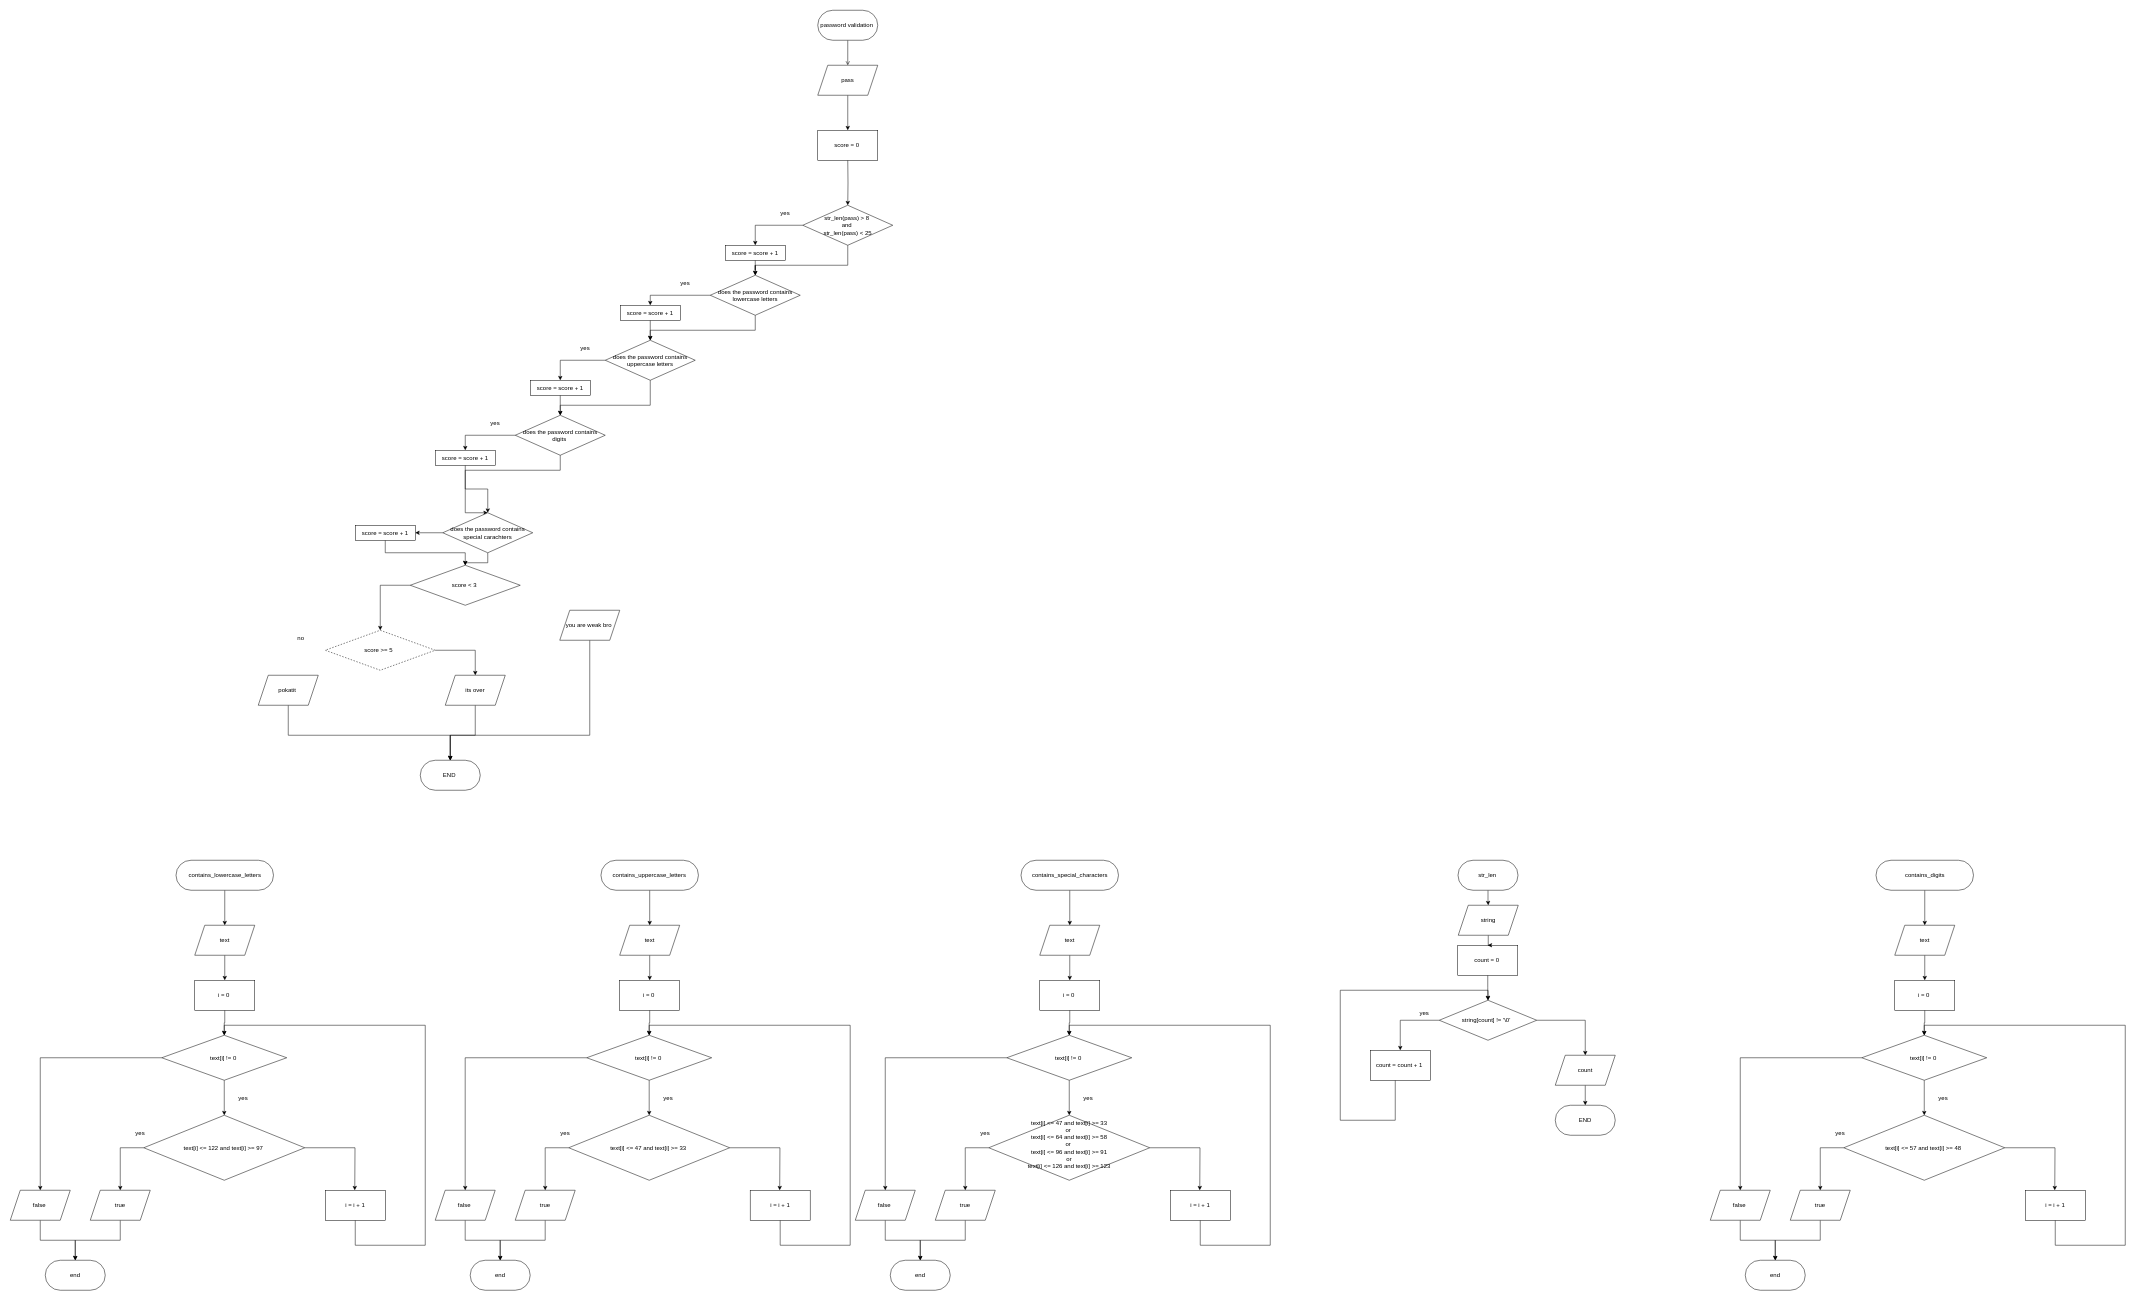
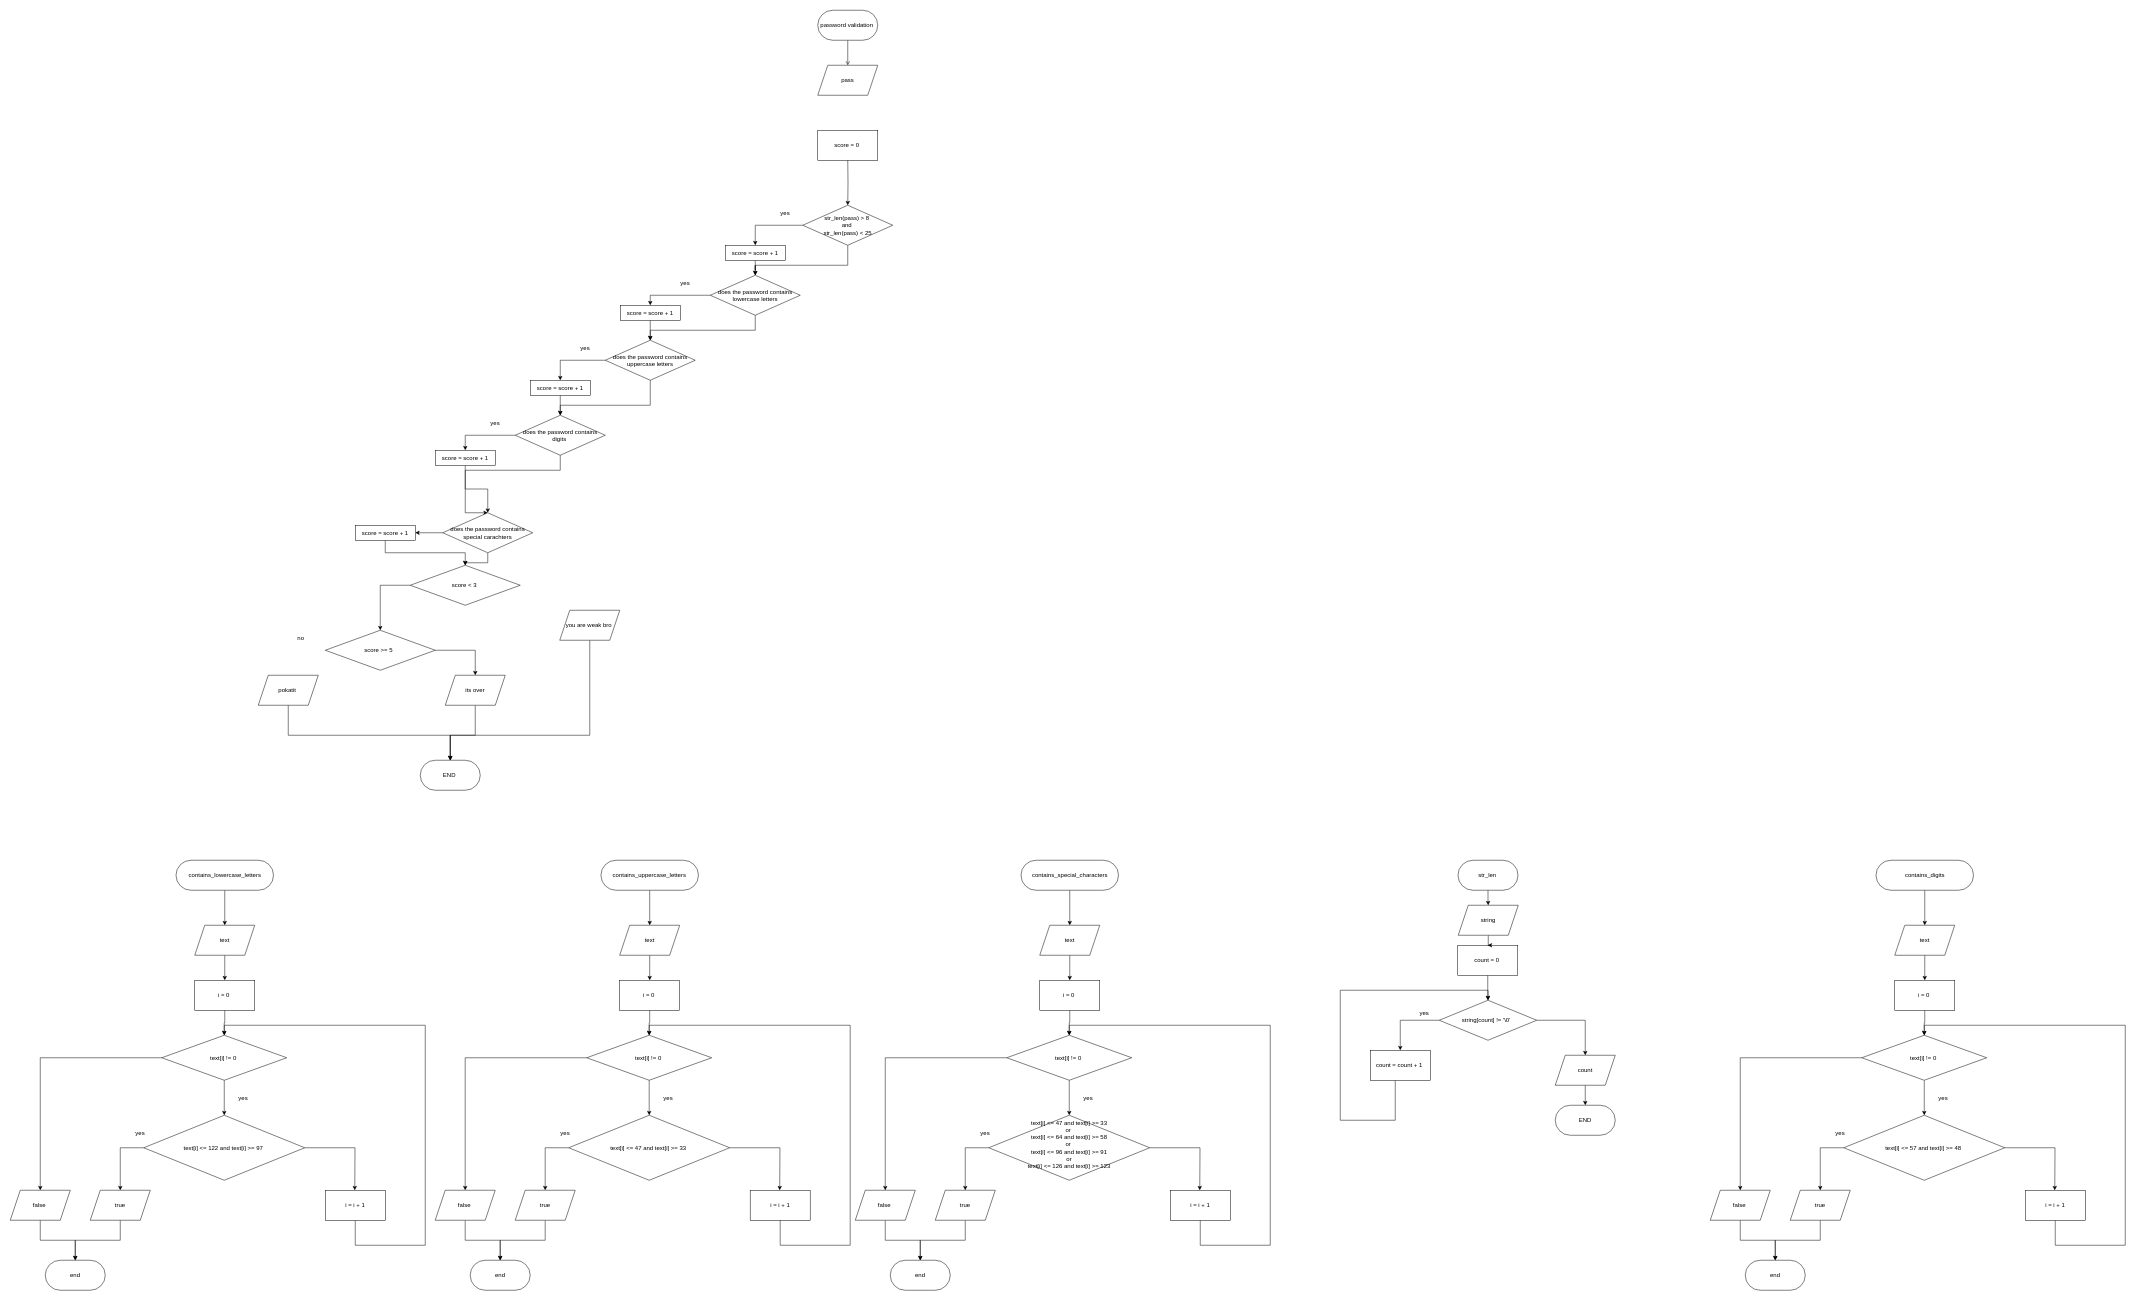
- <mxCell id="21" value="" style="edgeStyle=orthogonalEdgeStyle;rounded=0;orthogonalLoop=1;jettySize=auto;html=1;" parent="1" source="22" target="18" edge="1"><mxGeometry relative="1" as="geometry" /></mxCell>
- <mxCell id="118" value="score &amp;gt;= 5&amp;nbsp;&amp;nbsp;" style="rhombus;whiteSpace=wrap;html=1;dashed=1;" parent="1" vertex="1"><mxGeometry x="650" y="1260" width="220" height="80" as="geometry" /></mxCell>
+ <mxCell id="118" value="score &amp;gt;= 5&amp;nbsp;&amp;nbsp;" style="rhombus;whiteSpace=wrap;html=1;" parent="1" vertex="1"><mxGeometry x="650" y="1260" width="220" height="80" as="geometry" /></mxCell>
